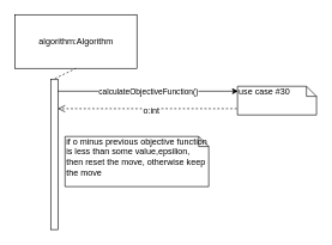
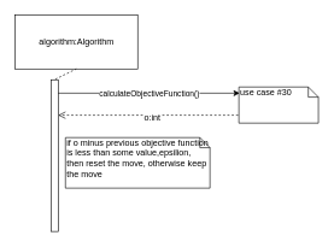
- <mxCell id="8" value="use case #30" style="shape=note;whiteSpace=wrap;html=1;size=14;verticalAlign=top;align=left;spacingTop=-6;" vertex="1" parent="1"><mxGeometry x="330" y="120" width="110" height="40" as="geometry" /></mxCell>
+ <mxCell id="8" value="use case #30" style="shape=note;whiteSpace=wrap;html=1;size=14;verticalAlign=top;align=left;spacingTop=-6;" vertex="1" parent="1"><mxGeometry x="330" y="120" width="110" height="50" as="geometry" /></mxCell>
